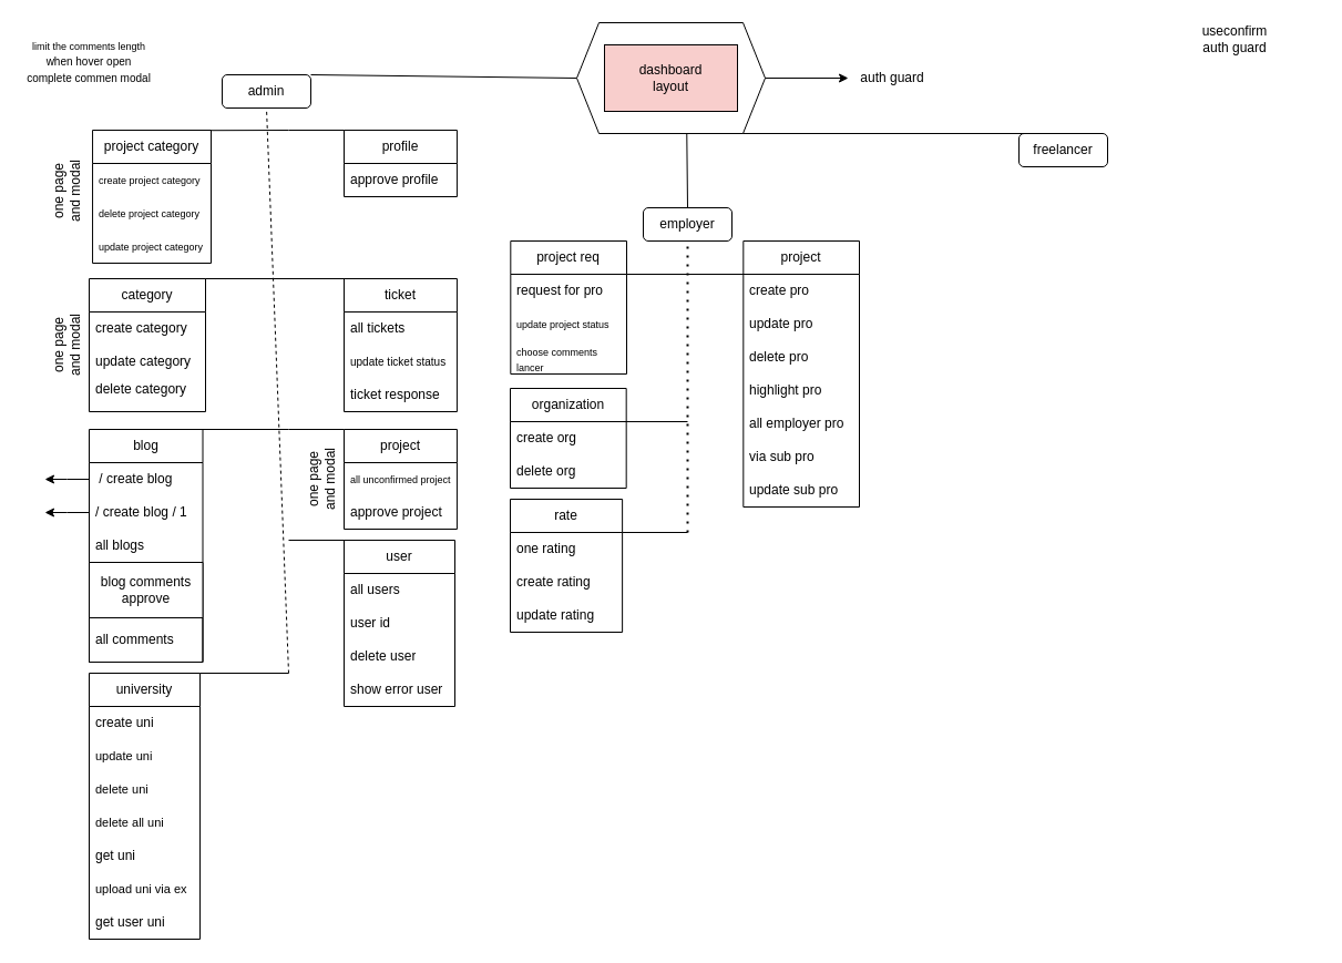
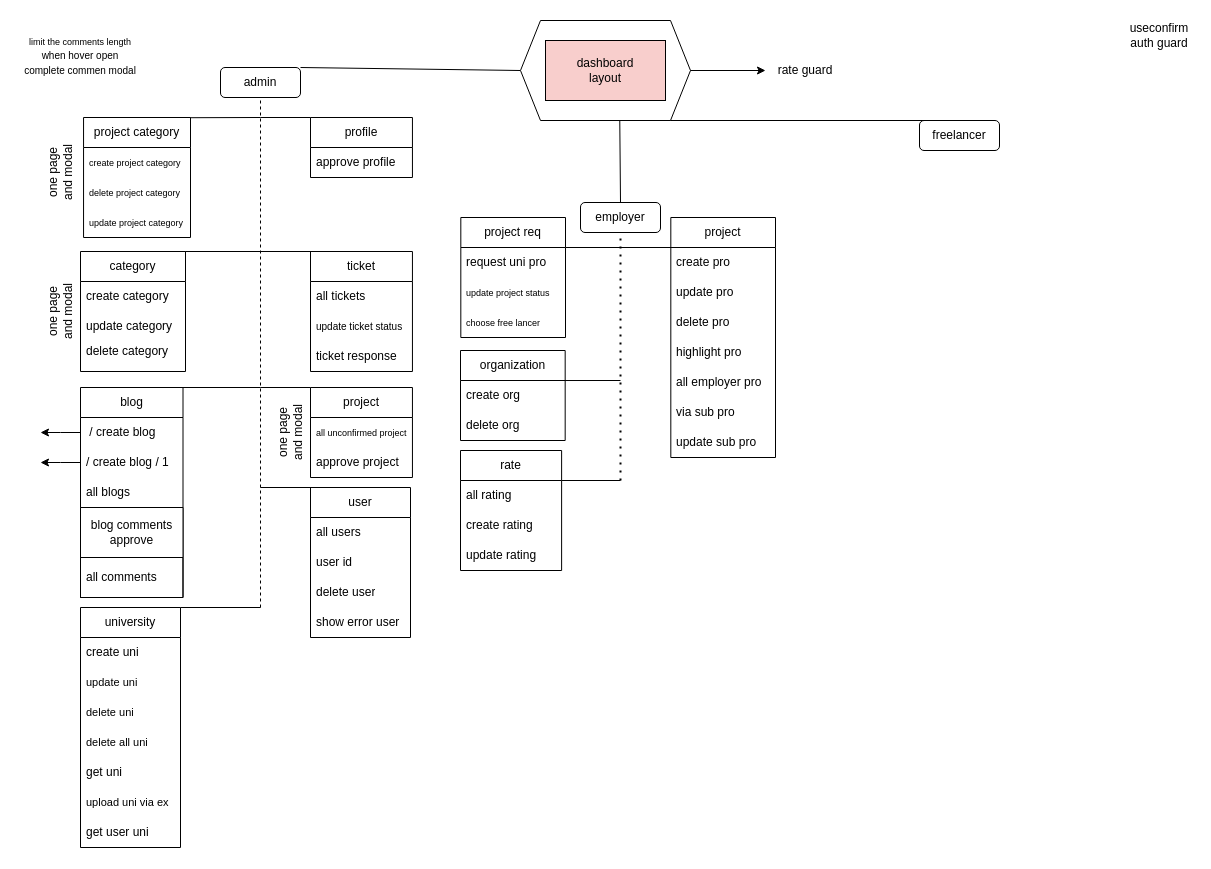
- <mxCell id="69" value="useconfirm&lt;div&gt;auth guard&lt;/div&gt;" style="text;html=1;align=center;verticalAlign=middle;whiteSpace=wrap;rounded=0;" vertex="1" parent="1"><mxGeometry x="1084" y="20" width="60" height="30" as="geometry" /></mxCell>
+ <mxCell id="69" value="useconfirm&lt;div&gt;auth guard&lt;/div&gt;" style="text;html=1;align=center;verticalAlign=middle;whiteSpace=wrap;rounded=0;" vertex="1" parent="1"><mxGeometry x="1129" width="60" height="30" as="geometry" y="20" /></mxCell>
- <mxCell id="12" value="auth guard" style="text;html=1;align=center;verticalAlign=middle;whiteSpace=wrap;rounded=0;" parent="1" vertex="1"><mxGeometry x="775" y="55" width="60" height="30" as="geometry" /></mxCell>
+ <mxCell id="12" value="rate guard" style="text;html=1;align=center;verticalAlign=middle;whiteSpace=wrap;rounded=0;" parent="1" vertex="1"><mxGeometry x="775" y="55" width="60" height="30" as="geometry" /></mxCell>
- <mxCell id="4" value="admin" style="rounded=1;whiteSpace=wrap;html=1;" parent="1" vertex="1"><mxGeometry x="200" y="67" width="80" height="30" as="geometry" /></mxCell>
+ <mxCell id="4" value="admin" style="rounded=1;whiteSpace=wrap;html=1;" parent="1" vertex="1"><mxGeometry x="220" y="67" width="80" height="30" as="geometry" /></mxCell>
- <mxCell id="3" value="employer" style="rounded=1;whiteSpace=wrap;html=1;" parent="1" vertex="1"><mxGeometry x="580" y="187" width="80" height="30" as="geometry" /></mxCell>
+ <mxCell id="3" value="employer" style="rounded=1;whiteSpace=wrap;html=1;" parent="1" vertex="1"><mxGeometry x="580" y="202" width="80" height="30" as="geometry" /></mxCell>
- <mxCell id="66" value="request for pro" style="text;strokeColor=none;fillColor=none;align=left;verticalAlign=middle;spacingLeft=4;spacingRight=4;overflow=hidden;points=[[0,0.5],[1,0.5]];portConstraint=eastwest;rotatable=0;whiteSpace=wrap;html=1;" vertex="1" parent="65"><mxGeometry y="30" width="104.68" height="30" as="geometry" /></mxCell>
+ <mxCell id="66" value="request uni pro" style="text;strokeColor=none;fillColor=none;align=left;verticalAlign=middle;spacingLeft=4;spacingRight=4;overflow=hidden;points=[[0,0.5],[1,0.5]];portConstraint=eastwest;rotatable=0;whiteSpace=wrap;html=1;" vertex="1" parent="65"><mxGeometry y="30" width="104.68" height="30" as="geometry" /></mxCell>
- <mxCell id="68" value="&lt;font style=&quot;font-size: 9px;&quot;&gt;choose comments lancer&lt;/font&gt;" style="text;strokeColor=none;fillColor=none;align=left;verticalAlign=middle;spacingLeft=4;spacingRight=4;overflow=hidden;points=[[0,0.5],[1,0.5]];portConstraint=eastwest;rotatable=0;whiteSpace=wrap;html=1;" vertex="1" parent="65"><mxGeometry y="90" width="104.68" height="30" as="geometry" /></mxCell>
+ <mxCell id="68" value="&lt;font style=&quot;font-size: 9px;&quot;&gt;choose free lancer&lt;/font&gt;" style="text;strokeColor=none;fillColor=none;align=left;verticalAlign=middle;spacingLeft=4;spacingRight=4;overflow=hidden;points=[[0,0.5],[1,0.5]];portConstraint=eastwest;rotatable=0;whiteSpace=wrap;html=1;" vertex="1" parent="65"><mxGeometry y="90" width="104.68" height="30" as="geometry" /></mxCell>
- <mxCell id="84" value="one rating&amp;nbsp;" style="text;strokeColor=none;fillColor=none;align=left;verticalAlign=middle;spacingLeft=4;spacingRight=4;overflow=hidden;points=[[0,0.5],[1,0.5]];portConstraint=eastwest;rotatable=0;whiteSpace=wrap;html=1;" vertex="1" parent="83"><mxGeometry y="30" width="101.11" height="30" as="geometry" /></mxCell>
+ <mxCell id="84" value="all rating&amp;nbsp;" style="text;strokeColor=none;fillColor=none;align=left;verticalAlign=middle;spacingLeft=4;spacingRight=4;overflow=hidden;points=[[0,0.5],[1,0.5]];portConstraint=eastwest;rotatable=0;whiteSpace=wrap;html=1;" vertex="1" parent="83"><mxGeometry y="30" width="101.11" height="30" as="geometry" /></mxCell>
